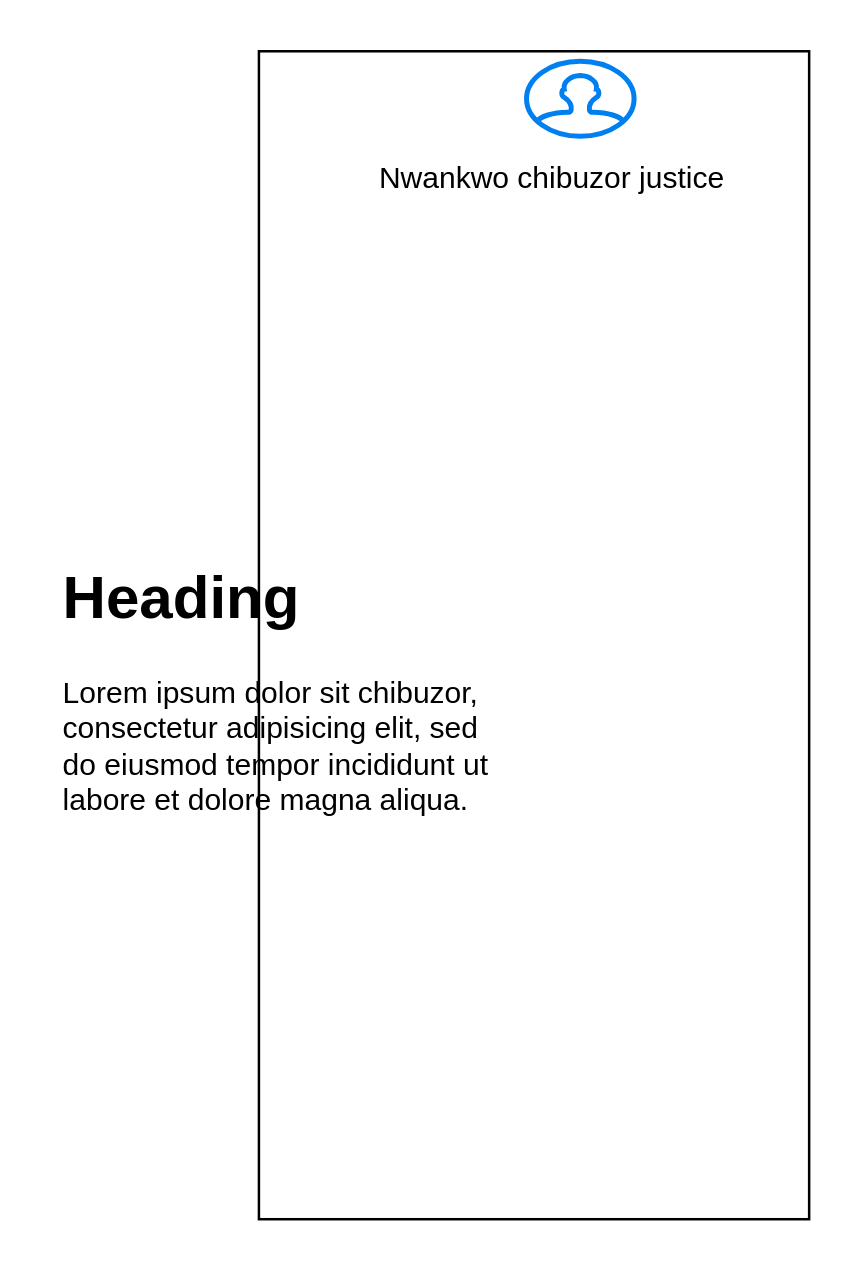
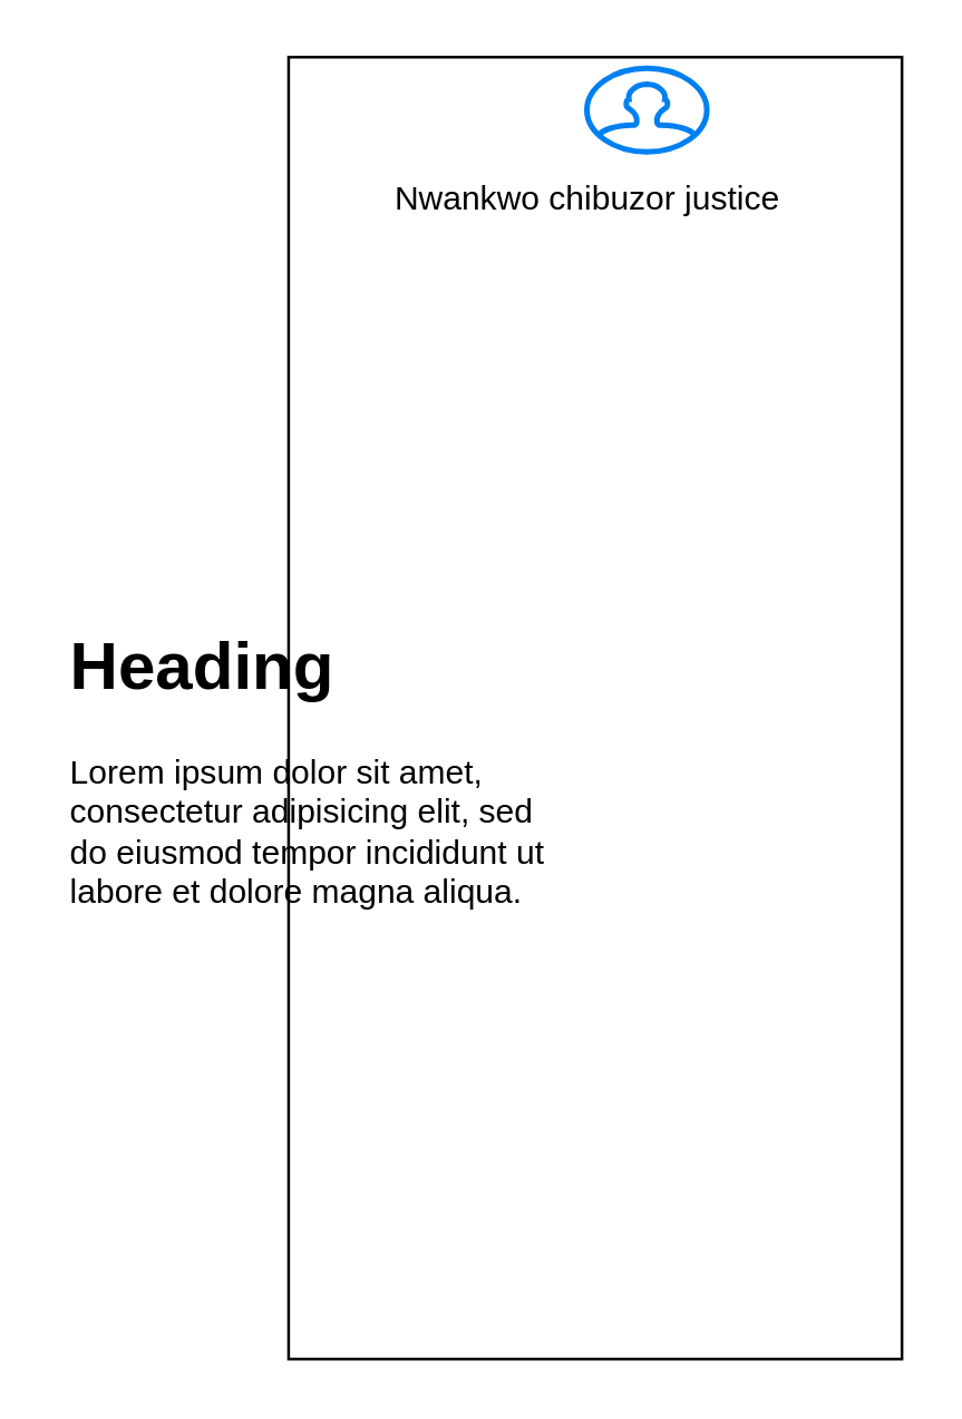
- <mxCell id="4" value="Nwankwo chibuzor justice&lt;br&gt;" style="text;strokeColor=none;fillColor=none;html=1;align=center;verticalAlign=middle;whiteSpace=wrap;rounded=0;hachureGap=4;" vertex="1" parent="1"><mxGeometry x="133" y="62" width="175" height="18" as="geometry" /></mxCell>
+ <mxCell id="4" value="Nwankwo chibuzor justice&lt;br&gt;" style="text;strokeColor=none;fillColor=none;html=1;align=center;verticalAlign=middle;whiteSpace=wrap;rounded=0;hachureGap=4;" vertex="1" parent="1"><mxGeometry x="123" y="62" width="175" height="18" as="geometry" /></mxCell>
- <mxCell id="5" value="&lt;h1&gt;Heading&lt;/h1&gt;&lt;p&gt;Lorem ipsum dolor sit chibuzor, consectetur adipisicing elit, sed do eiusmod tempor incididunt ut labore et dolore magna aliqua.&lt;/p&gt;" style="text;html=1;strokeColor=none;fillColor=none;spacing=5;spacingTop=-20;whiteSpace=wrap;overflow=hidden;rounded=0;hachureGap=4;" vertex="1" parent="1"><mxGeometry x="20" y="219" width="190" height="120" as="geometry" /></mxCell>
+ <mxCell id="5" value="&lt;h1&gt;Heading&lt;/h1&gt;&lt;p&gt;Lorem ipsum dolor sit amet, consectetur adipisicing elit, sed do eiusmod tempor incididunt ut labore et dolore magna aliqua.&lt;/p&gt;" style="text;html=1;strokeColor=none;fillColor=none;spacing=5;spacingTop=-20;whiteSpace=wrap;overflow=hidden;rounded=0;hachureGap=4;" vertex="1" parent="1"><mxGeometry x="20" y="219" width="190" height="120" as="geometry" /></mxCell>
